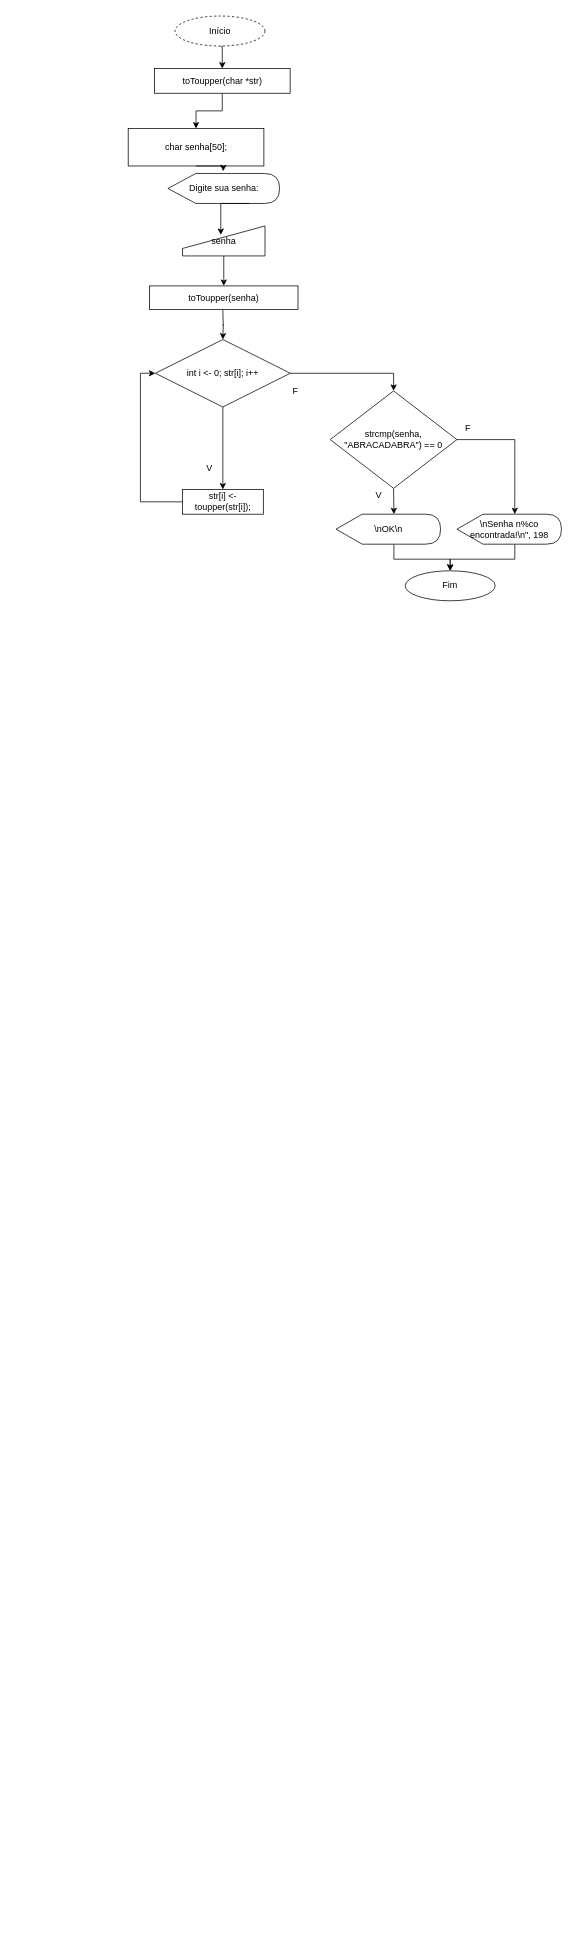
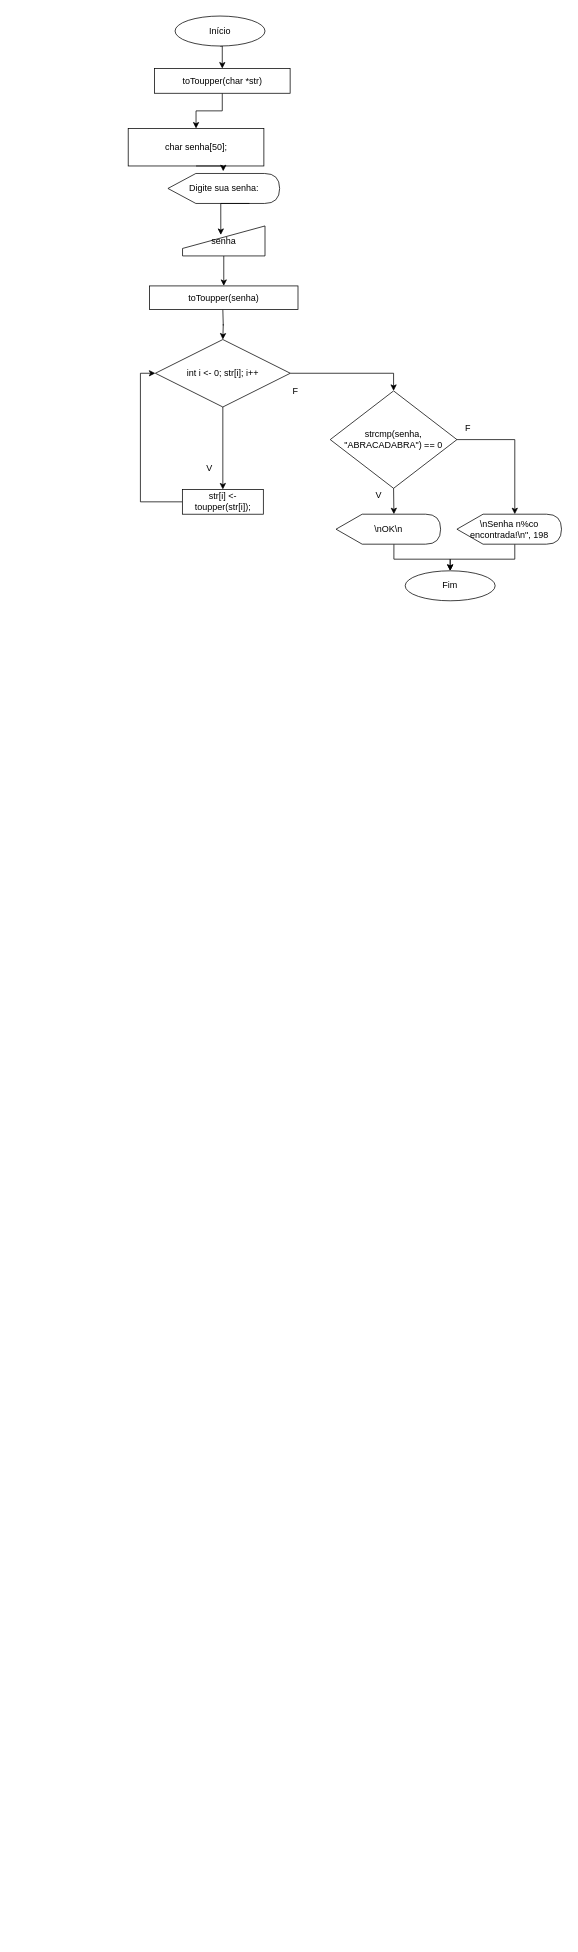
- <mxCell id="10" value="Início" style="ellipse;whiteSpace=wrap;html=1;dashed=1;" parent="1" vertex="1"><mxGeometry x="233" y="20" width="120" height="40" as="geometry" /></mxCell>
+ <mxCell id="10" value="Início" style="ellipse;whiteSpace=wrap;html=1;" parent="1" vertex="1"><mxGeometry x="233" y="20" width="120" height="40" as="geometry" /></mxCell>
